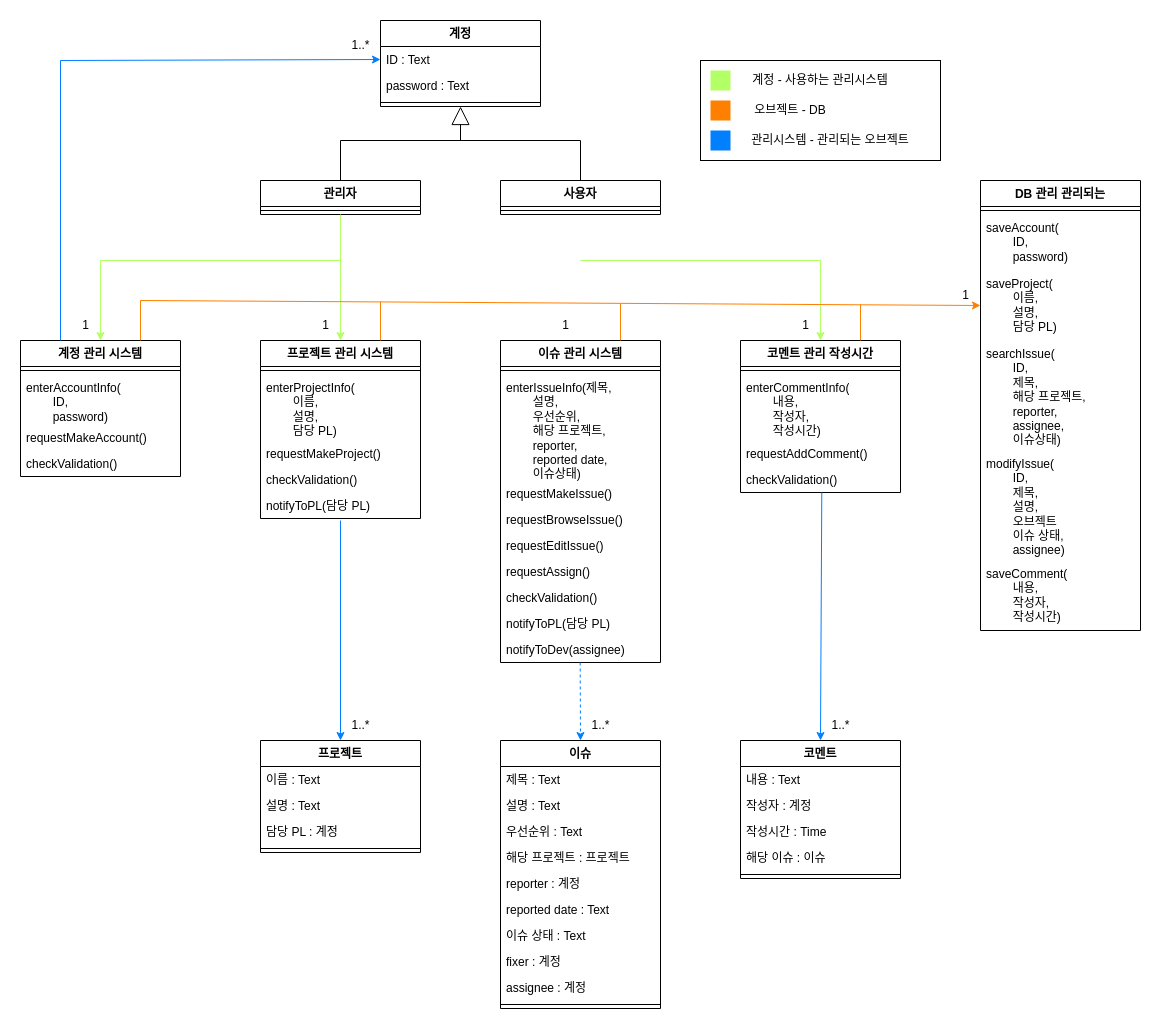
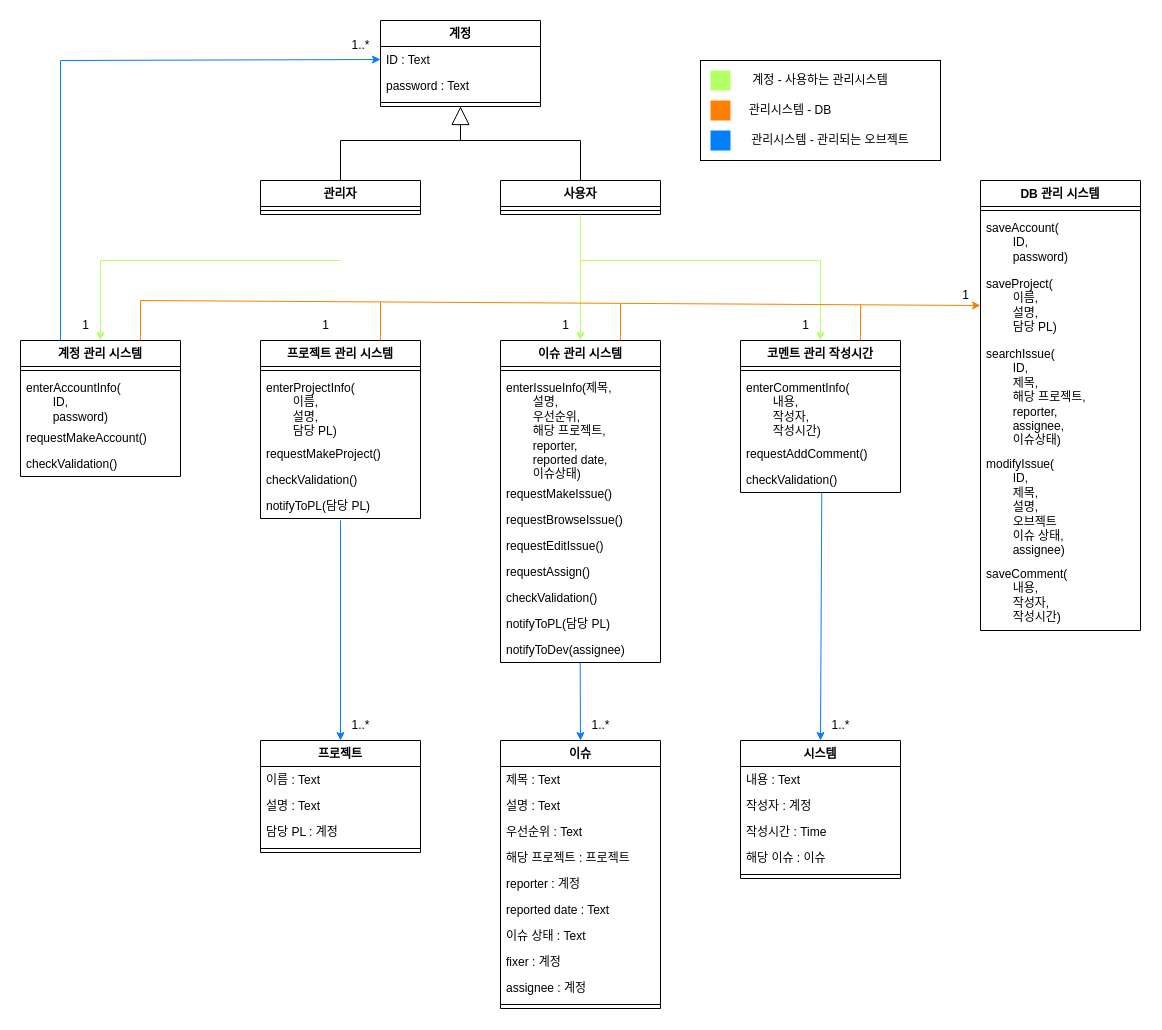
- <mxCell id="99" value="오브젝트 - DB" style="text;html=1;align=center;verticalAlign=middle;whiteSpace=wrap;rounded=0;" vertex="1" parent="1"><mxGeometry x="740" y="90" width="100" height="40" as="geometry" /></mxCell>
+ <mxCell id="99" value="관리시스템 - DB" style="text;html=1;align=center;verticalAlign=middle;whiteSpace=wrap;rounded=0;" vertex="1" parent="1"><mxGeometry x="740" y="90" width="100" height="40" as="geometry" /></mxCell>
- <mxCell id="15" value="DB 관리 관리되는" style="swimlane;fontStyle=1;align=center;verticalAlign=top;childLayout=stackLayout;horizontal=1;startSize=26;horizontalStack=0;resizeParent=1;resizeParentMax=0;resizeLast=0;collapsible=1;marginBottom=0;whiteSpace=wrap;html=1;" vertex="1" parent="1"><mxGeometry x="980" y="180" width="160" height="450" as="geometry" /></mxCell>
+ <mxCell id="15" value="DB 관리 시스템" style="swimlane;fontStyle=1;align=center;verticalAlign=top;childLayout=stackLayout;horizontal=1;startSize=26;horizontalStack=0;resizeParent=1;resizeParentMax=0;resizeLast=0;collapsible=1;marginBottom=0;whiteSpace=wrap;html=1;" vertex="1" parent="1"><mxGeometry x="980" y="180" width="160" height="450" as="geometry" /></mxCell>
- <mxCell id="69" value="" style="endArrow=classic;html=1;rounded=0;exitX=0.5;exitY=1;exitDx=0;exitDy=0;entryX=0.5;entryY=0;entryDx=0;entryDy=0;strokeColor=#B3FF66;" edge="1" parent="1" source="2" target="22"><mxGeometry width="50" height="50" relative="1" as="geometry"><mxPoint x="540" y="350" as="sourcePoint" /><mxPoint x="590" y="300" as="targetPoint" /></mxGeometry></mxCell>
+ <mxCell id="72" value="" style="endArrow=classic;html=1;rounded=0;exitX=0.5;exitY=1;exitDx=0;exitDy=0;entryX=0.5;entryY=0;entryDx=0;entryDy=0;strokeColor=#B3FF66;" edge="1" parent="1" source="4" target="28"><mxGeometry width="50" height="50" relative="1" as="geometry"><mxPoint x="540" y="350" as="sourcePoint" /><mxPoint x="590" y="260" as="targetPoint" /></mxGeometry></mxCell>
- <mxCell id="81" value="" style="endArrow=classic;html=1;rounded=0;exitX=0.498;exitY=1;exitDx=0;exitDy=0;exitPerimeter=0;entryX=0.5;entryY=0;entryDx=0;entryDy=0;strokeColor=#007FFF;dashed=1;" edge="1" parent="1" source="37" target="43"><mxGeometry width="50" height="50" relative="1" as="geometry"><mxPoint x="450" y="730" as="sourcePoint" /><mxPoint x="500" y="680" as="targetPoint" /></mxGeometry></mxCell>
+ <mxCell id="81" value="" style="endArrow=classic;html=1;rounded=0;exitX=0.498;exitY=1;exitDx=0;exitDy=0;exitPerimeter=0;entryX=0.5;entryY=0;entryDx=0;entryDy=0;strokeColor=#007FFF;" edge="1" parent="1" source="37" target="43"><mxGeometry width="50" height="50" relative="1" as="geometry"><mxPoint x="450" y="730" as="sourcePoint" /><mxPoint x="500" y="680" as="targetPoint" /></mxGeometry></mxCell>
- <mxCell id="59" value="코멘트" style="swimlane;fontStyle=1;align=center;verticalAlign=top;childLayout=stackLayout;horizontal=1;startSize=26;horizontalStack=0;resizeParent=1;resizeParentMax=0;resizeLast=0;collapsible=1;marginBottom=0;whiteSpace=wrap;html=1;" vertex="1" parent="1"><mxGeometry x="740" y="740" width="160" height="138" as="geometry" /></mxCell>
+ <mxCell id="59" value="시스템" style="swimlane;fontStyle=1;align=center;verticalAlign=top;childLayout=stackLayout;horizontal=1;startSize=26;horizontalStack=0;resizeParent=1;resizeParentMax=0;resizeLast=0;collapsible=1;marginBottom=0;whiteSpace=wrap;html=1;" vertex="1" parent="1"><mxGeometry x="740" y="740" width="160" height="138" as="geometry" /></mxCell>
